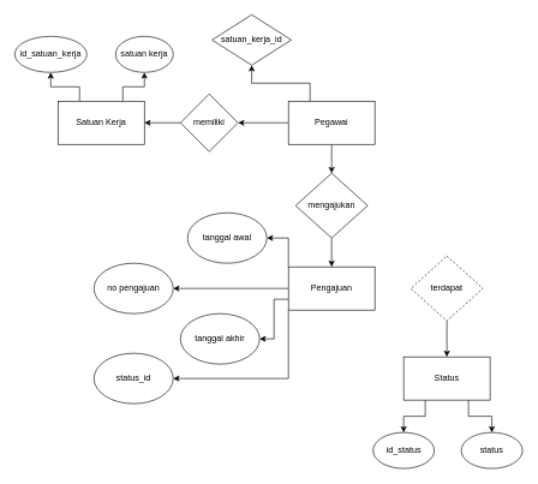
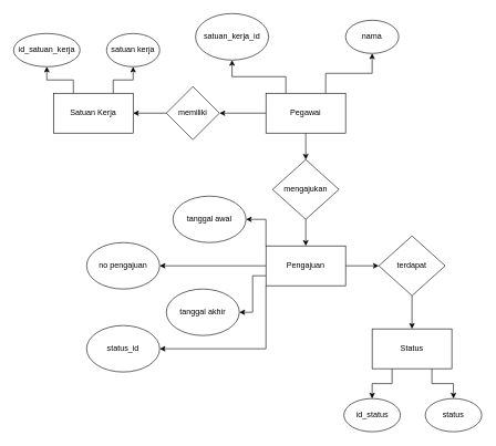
- <mxCell id="8" value="satuan_kerja_id" style="rhombus;whiteSpace=wrap;html=1;" vertex="1" parent="1"><mxGeometry x="294" y="20" width="110" height="70" as="geometry" /></mxCell>
+ <mxCell id="8" value="satuan_kerja_id" style="ellipse;whiteSpace=wrap;html=1;" vertex="1" parent="1"><mxGeometry x="294" y="20" width="110" height="70" as="geometry" /></mxCell>
+ <mxCell id="7" value="nama" style="ellipse;whiteSpace=wrap;html=1;" vertex="1" parent="1"><mxGeometry x="520" y="30" width="80" height="50" as="geometry" /></mxCell>
+ <mxCell id="3" style="edgeStyle=orthogonalEdgeStyle;rounded=0;orthogonalLoop=1;jettySize=auto;html=1;exitX=0.75;exitY=0;exitDx=0;exitDy=0;entryX=0.5;entryY=1;entryDx=0;entryDy=0;" edge="1" parent="1" source="6" target="7"><mxGeometry relative="1" as="geometry" /></mxCell>
+ <mxCell id="22" style="edgeStyle=orthogonalEdgeStyle;rounded=0;orthogonalLoop=1;jettySize=auto;html=1;exitX=1;exitY=0.5;exitDx=0;exitDy=0;entryX=0;entryY=0.5;entryDx=0;entryDy=0;" edge="1" parent="1" source="23" target="29"><mxGeometry relative="1" as="geometry" /></mxCell>
- <mxCell id="29" value="terdapat" style="rhombus;whiteSpace=wrap;html=1;dashed=1;" vertex="1" parent="1"><mxGeometry x="570" y="355" width="100" height="90" as="geometry" /></mxCell>
+ <mxCell id="29" value="terdapat" style="rhombus;whiteSpace=wrap;html=1;" vertex="1" parent="1"><mxGeometry x="570" y="355" width="100" height="90" as="geometry" /></mxCell>
